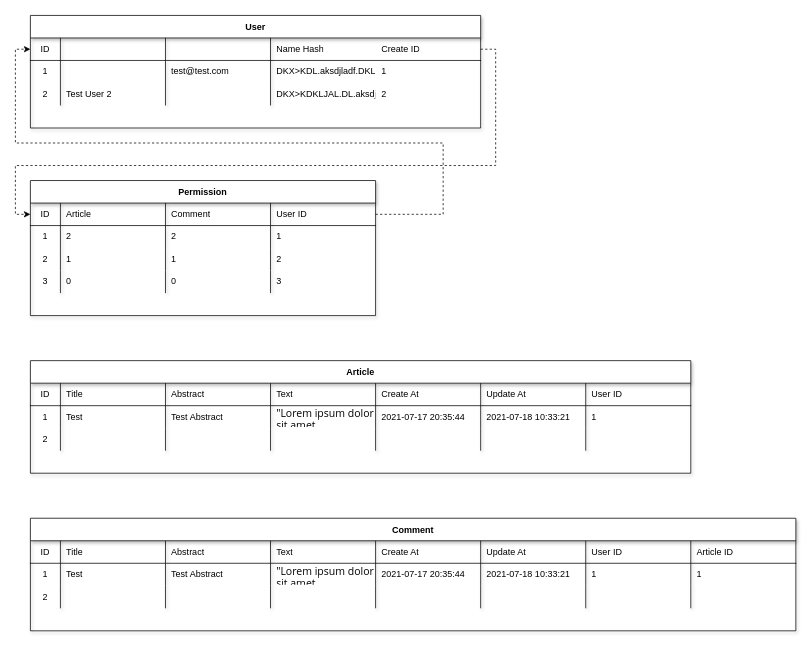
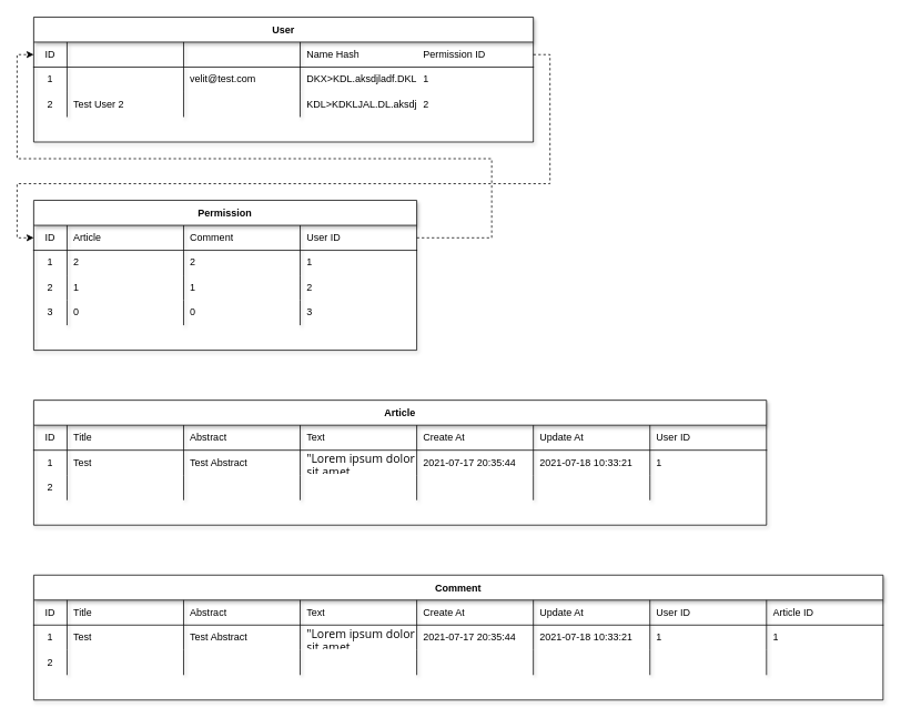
- <mxCell id="6" value="Create ID" style="shape=partialRectangle;html=1;whiteSpace=wrap;connectable=0;fillColor=none;top=0;left=0;bottom=0;right=0;align=left;spacingLeft=6;overflow=hidden;" parent="3" vertex="1"><mxGeometry x="460" width="140" height="30" as="geometry" /></mxCell>
+ <mxCell id="6" value="Permission ID" style="shape=partialRectangle;html=1;whiteSpace=wrap;connectable=0;fillColor=none;top=0;left=0;bottom=0;right=0;align=left;spacingLeft=6;overflow=hidden;" parent="3" vertex="1"><mxGeometry x="460" width="140" height="30" as="geometry" /></mxCell>
- <mxCell id="9" value="&lt;span style=&quot;text-align: center&quot;&gt;test@test.com&lt;/span&gt;" style="shape=partialRectangle;html=1;whiteSpace=wrap;connectable=0;fillColor=none;top=0;left=0;bottom=0;right=0;align=left;spacingLeft=6;overflow=hidden;" parent="7" vertex="1"><mxGeometry x="180" width="140" height="30" as="geometry" /></mxCell>
+ <mxCell id="9" value="&lt;span style=&quot;text-align: center&quot;&gt;velit@test.com&lt;/span&gt;" style="shape=partialRectangle;html=1;whiteSpace=wrap;connectable=0;fillColor=none;top=0;left=0;bottom=0;right=0;align=left;spacingLeft=6;overflow=hidden;" parent="7" vertex="1"><mxGeometry x="180" width="140" height="30" as="geometry" /></mxCell>
- <mxCell id="15" value="&lt;span style=&quot;text-align: center&quot;&gt;DKX&amp;gt;KDKLJAL.DL.aksdjladf&lt;/span&gt;" style="shape=partialRectangle;html=1;whiteSpace=wrap;connectable=0;fillColor=none;top=0;left=0;bottom=0;right=0;align=left;spacingLeft=6;overflow=hidden;" parent="12" vertex="1"><mxGeometry x="320" width="140" height="30" as="geometry" /></mxCell>
+ <mxCell id="15" value="&lt;span style=&quot;text-align: center&quot;&gt;KDL&amp;gt;KDKLJAL.DL.aksdjladf&lt;/span&gt;" style="shape=partialRectangle;html=1;whiteSpace=wrap;connectable=0;fillColor=none;top=0;left=0;bottom=0;right=0;align=left;spacingLeft=6;overflow=hidden;" parent="12" vertex="1"><mxGeometry x="320" width="140" height="30" as="geometry" /></mxCell>
